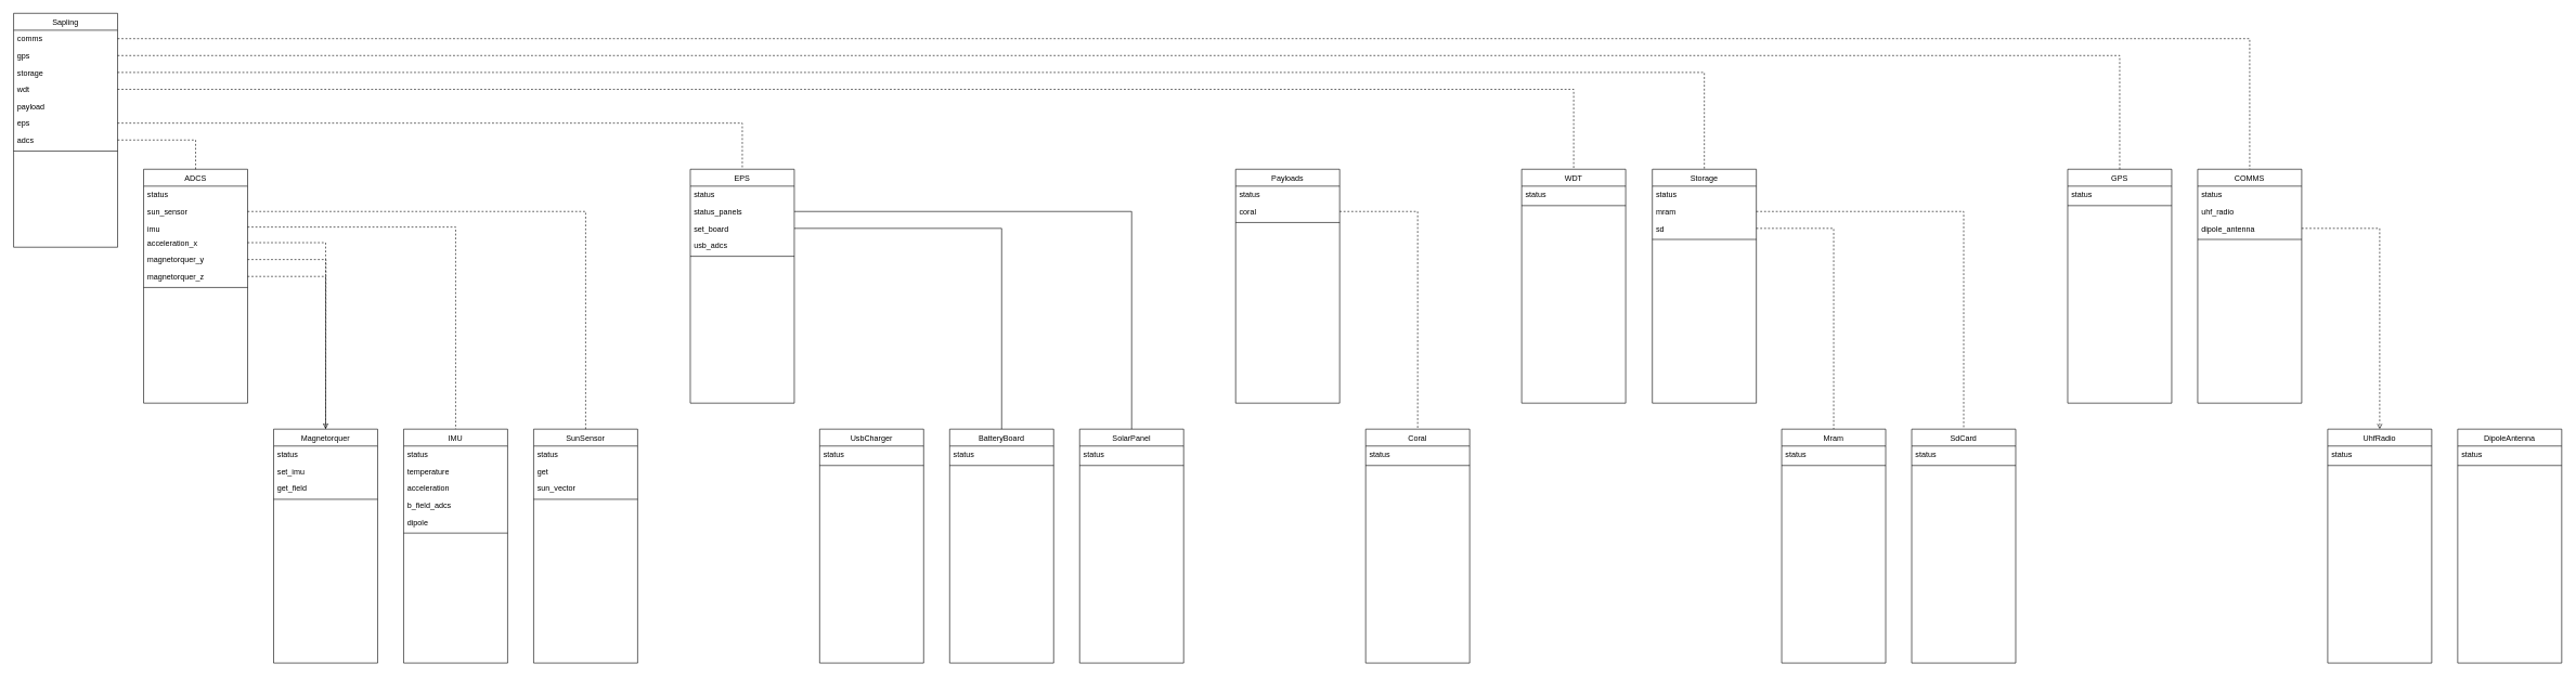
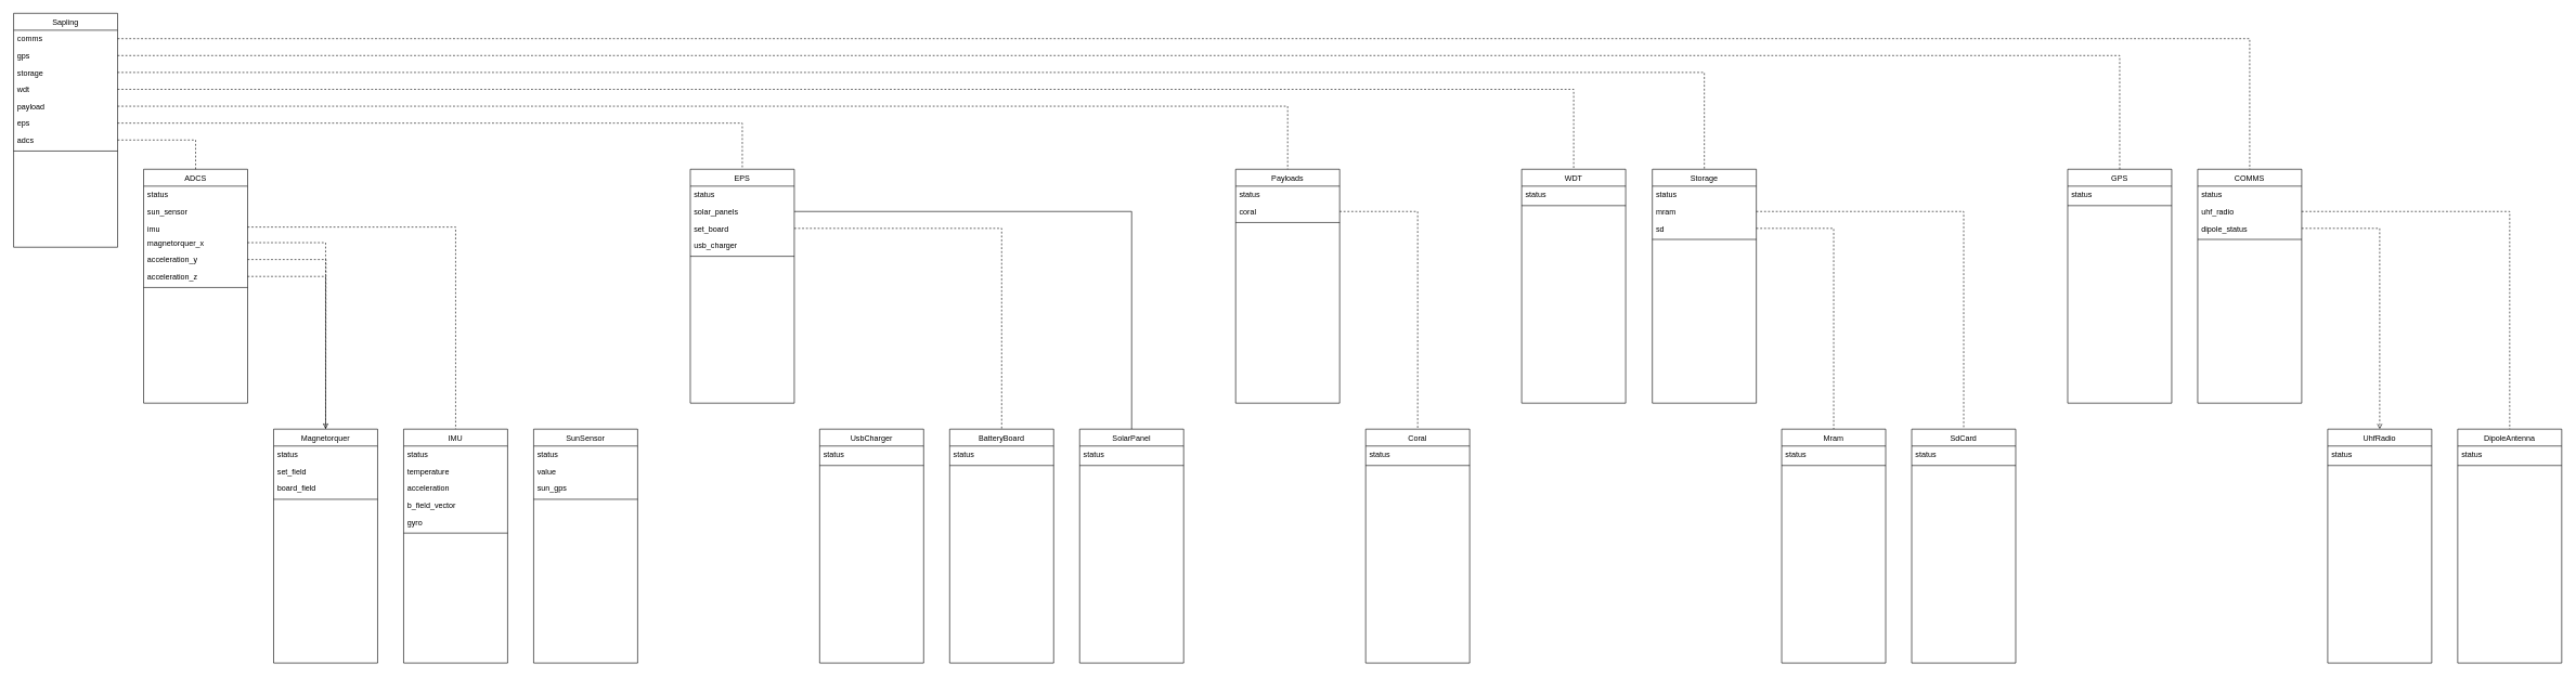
+ <mxCell id="34" style="edgeStyle=orthogonalEdgeStyle;rounded=0;orthogonalLoop=1;jettySize=auto;html=1;exitX=1;exitY=0.5;exitDx=0;exitDy=0;entryX=0.5;entryY=0;entryDx=0;entryDy=0;endArrow=none;endFill=0;dashed=1;" parent="1" source="7" target="30" edge="1"><mxGeometry relative="1" as="geometry" /></mxCell>
- <mxCell id="72" style="edgeStyle=orthogonalEdgeStyle;rounded=0;orthogonalLoop=1;jettySize=auto;html=1;exitX=1;exitY=0.5;exitDx=0;exitDy=0;entryX=0.5;entryY=0;entryDx=0;entryDy=0;endArrow=none;endFill=0;dashed=1;" parent="1" source="44" target="67" edge="1"><mxGeometry relative="1" as="geometry" /></mxCell>
- <mxCell id="37" value="status_panels" style="text;align=left;verticalAlign=top;spacingLeft=4;spacingRight=4;overflow=hidden;rotatable=0;points=[[0,0.5],[1,0.5]];portConstraint=eastwest;rounded=0;shadow=0;html=0;" parent="35" vertex="1"><mxGeometry y="52" width="160" height="26" as="geometry" /></mxCell>
+ <mxCell id="37" value="solar_panels" style="text;align=left;verticalAlign=top;spacingLeft=4;spacingRight=4;overflow=hidden;rotatable=0;points=[[0,0.5],[1,0.5]];portConstraint=eastwest;rounded=0;shadow=0;html=0;" parent="35" vertex="1"><mxGeometry y="52" width="160" height="26" as="geometry" /></mxCell>
+ <mxCell id="104" style="edgeStyle=orthogonalEdgeStyle;rounded=0;orthogonalLoop=1;jettySize=auto;html=1;entryX=0.5;entryY=0;entryDx=0;entryDy=0;dashed=1;endArrow=none;endFill=0;" parent="1" source="13" target="100" edge="1"><mxGeometry relative="1" as="geometry" /></mxCell>
- <mxCell id="79" style="edgeStyle=orthogonalEdgeStyle;rounded=0;orthogonalLoop=1;jettySize=auto;html=1;entryX=0.5;entryY=0;entryDx=0;entryDy=0;dashed=0;endArrow=none;endFill=0;" parent="1" source="38" target="76" edge="1"><mxGeometry relative="1" as="geometry" /></mxCell>
+ <mxCell id="79" style="edgeStyle=orthogonalEdgeStyle;rounded=0;orthogonalLoop=1;jettySize=auto;html=1;entryX=0.5;entryY=0;entryDx=0;entryDy=0;dashed=1;endArrow=none;endFill=0;" parent="1" source="38" target="76" edge="1"><mxGeometry relative="1" as="geometry" /></mxCell>
- <mxCell id="14" value="dipole_antenna" style="text;align=left;verticalAlign=top;spacingLeft=4;spacingRight=4;overflow=hidden;rotatable=0;points=[[0,0.5],[1,0.5]];portConstraint=eastwest;rounded=0;shadow=0;html=0;" parent="11" vertex="1"><mxGeometry y="78" width="160" height="26" as="geometry" /></mxCell>
+ <mxCell id="14" value="dipole_status" style="text;align=left;verticalAlign=top;spacingLeft=4;spacingRight=4;overflow=hidden;rotatable=0;points=[[0,0.5],[1,0.5]];portConstraint=eastwest;rounded=0;shadow=0;html=0;" parent="11" vertex="1"><mxGeometry y="78" width="160" height="26" as="geometry" /></mxCell>
- <mxCell id="46" value="acceleration_x" style="text;align=left;verticalAlign=top;spacingLeft=4;spacingRight=4;overflow=hidden;rotatable=0;points=[[0,0.5],[1,0.5]];portConstraint=eastwest;" parent="42" vertex="1"><mxGeometry y="100" width="160" height="26" as="geometry" /></mxCell>
+ <mxCell id="46" value="magnetorquer_x" style="text;align=left;verticalAlign=top;spacingLeft=4;spacingRight=4;overflow=hidden;rotatable=0;points=[[0,0.5],[1,0.5]];portConstraint=eastwest;" parent="42" vertex="1"><mxGeometry y="100" width="160" height="26" as="geometry" /></mxCell>
- <mxCell id="39" value="usb_adcs" style="text;align=left;verticalAlign=top;spacingLeft=4;spacingRight=4;overflow=hidden;rotatable=0;points=[[0,0.5],[1,0.5]];portConstraint=eastwest;rounded=0;shadow=0;html=0;" parent="35" vertex="1"><mxGeometry y="104" width="160" height="26" as="geometry" /></mxCell>
+ <mxCell id="39" value="usb_charger" style="text;align=left;verticalAlign=top;spacingLeft=4;spacingRight=4;overflow=hidden;rotatable=0;points=[[0,0.5],[1,0.5]];portConstraint=eastwest;rounded=0;shadow=0;html=0;" parent="35" vertex="1"><mxGeometry y="104" width="160" height="26" as="geometry" /></mxCell>
- <mxCell id="47" value="magnetorquer_y" style="text;align=left;verticalAlign=top;spacingLeft=4;spacingRight=4;overflow=hidden;rotatable=0;points=[[0,0.5],[1,0.5]];portConstraint=eastwest;" parent="42" vertex="1"><mxGeometry y="126" width="160" height="26" as="geometry" /></mxCell>
+ <mxCell id="47" value="acceleration_y" style="text;align=left;verticalAlign=top;spacingLeft=4;spacingRight=4;overflow=hidden;rotatable=0;points=[[0,0.5],[1,0.5]];portConstraint=eastwest;" parent="42" vertex="1"><mxGeometry y="126" width="160" height="26" as="geometry" /></mxCell>
- <mxCell id="48" value="magnetorquer_z" style="text;align=left;verticalAlign=top;spacingLeft=4;spacingRight=4;overflow=hidden;rotatable=0;points=[[0,0.5],[1,0.5]];portConstraint=eastwest;" parent="42" vertex="1"><mxGeometry y="152" width="160" height="26" as="geometry" /></mxCell>
+ <mxCell id="48" value="acceleration_z" style="text;align=left;verticalAlign=top;spacingLeft=4;spacingRight=4;overflow=hidden;rotatable=0;points=[[0,0.5],[1,0.5]];portConstraint=eastwest;" parent="42" vertex="1"><mxGeometry y="152" width="160" height="26" as="geometry" /></mxCell>
- <mxCell id="54" value="set_imu" style="text;align=left;verticalAlign=top;spacingLeft=4;spacingRight=4;overflow=hidden;rotatable=0;points=[[0,0.5],[1,0.5]];portConstraint=eastwest;" parent="52" vertex="1"><mxGeometry y="52" width="160" height="26" as="geometry" /></mxCell>
+ <mxCell id="54" value="set_field" style="text;align=left;verticalAlign=top;spacingLeft=4;spacingRight=4;overflow=hidden;rotatable=0;points=[[0,0.5],[1,0.5]];portConstraint=eastwest;" parent="52" vertex="1"><mxGeometry y="52" width="160" height="26" as="geometry" /></mxCell>
- <mxCell id="69" value="get" style="text;align=left;verticalAlign=top;spacingLeft=4;spacingRight=4;overflow=hidden;rotatable=0;points=[[0,0.5],[1,0.5]];portConstraint=eastwest;" parent="67" vertex="1"><mxGeometry y="52" width="160" height="26" as="geometry" /></mxCell>
+ <mxCell id="69" value="value" style="text;align=left;verticalAlign=top;spacingLeft=4;spacingRight=4;overflow=hidden;rotatable=0;points=[[0,0.5],[1,0.5]];portConstraint=eastwest;" parent="67" vertex="1"><mxGeometry y="52" width="160" height="26" as="geometry" /></mxCell>
- <mxCell id="55" value="get_field" style="text;align=left;verticalAlign=top;spacingLeft=4;spacingRight=4;overflow=hidden;rotatable=0;points=[[0,0.5],[1,0.5]];portConstraint=eastwest;" parent="52" vertex="1"><mxGeometry y="78" width="160" height="26" as="geometry" /></mxCell>
+ <mxCell id="55" value="board_field" style="text;align=left;verticalAlign=top;spacingLeft=4;spacingRight=4;overflow=hidden;rotatable=0;points=[[0,0.5],[1,0.5]];portConstraint=eastwest;" parent="52" vertex="1"><mxGeometry y="78" width="160" height="26" as="geometry" /></mxCell>
- <mxCell id="70" value="sun_vector" style="text;align=left;verticalAlign=top;spacingLeft=4;spacingRight=4;overflow=hidden;rotatable=0;points=[[0,0.5],[1,0.5]];portConstraint=eastwest;" parent="67" vertex="1"><mxGeometry y="78" width="160" height="26" as="geometry" /></mxCell>
+ <mxCell id="70" value="sun_gps" style="text;align=left;verticalAlign=top;spacingLeft=4;spacingRight=4;overflow=hidden;rotatable=0;points=[[0,0.5],[1,0.5]];portConstraint=eastwest;" parent="67" vertex="1"><mxGeometry y="78" width="160" height="26" as="geometry" /></mxCell>
- <mxCell id="63" value="b_field_adcs" style="text;align=left;verticalAlign=top;spacingLeft=4;spacingRight=4;overflow=hidden;rotatable=0;points=[[0,0.5],[1,0.5]];portConstraint=eastwest;" parent="59" vertex="1"><mxGeometry y="104" width="160" height="26" as="geometry" /></mxCell>
+ <mxCell id="63" value="b_field_vector" style="text;align=left;verticalAlign=top;spacingLeft=4;spacingRight=4;overflow=hidden;rotatable=0;points=[[0,0.5],[1,0.5]];portConstraint=eastwest;" parent="59" vertex="1"><mxGeometry y="104" width="160" height="26" as="geometry" /></mxCell>
- <mxCell id="64" value="dipole" style="text;align=left;verticalAlign=top;spacingLeft=4;spacingRight=4;overflow=hidden;rotatable=0;points=[[0,0.5],[1,0.5]];portConstraint=eastwest;" parent="59" vertex="1"><mxGeometry y="130" width="160" height="26" as="geometry" /></mxCell>
+ <mxCell id="64" value="gyro" style="text;align=left;verticalAlign=top;spacingLeft=4;spacingRight=4;overflow=hidden;rotatable=0;points=[[0,0.5],[1,0.5]];portConstraint=eastwest;" parent="59" vertex="1"><mxGeometry y="130" width="160" height="26" as="geometry" /></mxCell>
